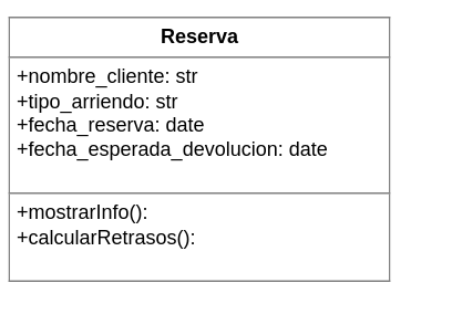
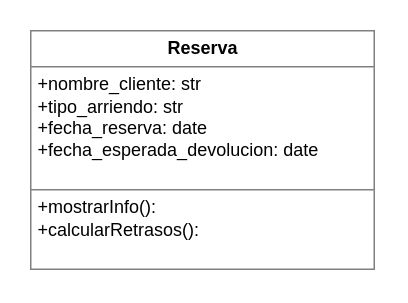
- <mxCell id="2" value="&lt;table border=&quot;1&quot; width=&quot;100%&quot; height=&quot;100%&quot; cellpadding=&quot;4&quot; style=&quot;width:100%;height:100%;border-collapse:collapse;&quot;&gt;&lt;tbody&gt;&lt;tr&gt;&lt;th align=&quot;center&quot;&gt;&lt;b&gt;Reserva&lt;/b&gt;&lt;/th&gt;&lt;/tr&gt;&lt;tr&gt;&lt;td&gt;+nombre_cliente: str&lt;br&gt;+tipo_arriendo: str&lt;br&gt;+fecha_reserva: date&lt;br&gt;+fecha_esperada_devolucion: date&lt;br&gt;&lt;br&gt;&lt;/td&gt;&lt;/tr&gt;&lt;tr&gt;&lt;td&gt;+mostrarInfo():&amp;nbsp;&lt;br&gt;+calcularRetrasos():&amp;nbsp;&lt;br&gt;&lt;br&gt;&lt;/td&gt;&lt;/tr&gt;&lt;/tbody&gt;&lt;/table&gt;" style="text;html=1;whiteSpace=wrap;strokeColor=none;fillColor=none;overflow=fill;" vertex="1" parent="1"><mxGeometry x="5" y="10" width="230" height="160" as="geometry" /></mxCell>
+ <mxCell id="2" value="&lt;table border=&quot;1&quot; width=&quot;100%&quot; height=&quot;100%&quot; cellpadding=&quot;4&quot; style=&quot;width:100%;height:100%;border-collapse:collapse;&quot;&gt;&lt;tbody&gt;&lt;tr&gt;&lt;th align=&quot;center&quot;&gt;&lt;b&gt;Reserva&lt;/b&gt;&lt;/th&gt;&lt;/tr&gt;&lt;tr&gt;&lt;td&gt;+nombre_cliente: str&lt;br&gt;+tipo_arriendo: str&lt;br&gt;+fecha_reserva: date&lt;br&gt;+fecha_esperada_devolucion: date&lt;br&gt;&lt;br&gt;&lt;/td&gt;&lt;/tr&gt;&lt;tr&gt;&lt;td&gt;+mostrarInfo():&amp;nbsp;&lt;br&gt;+calcularRetrasos():&amp;nbsp;&lt;br&gt;&lt;br&gt;&lt;/td&gt;&lt;/tr&gt;&lt;/tbody&gt;&lt;/table&gt;" style="text;html=1;whiteSpace=wrap;strokeColor=none;fillColor=none;overflow=fill;" vertex="1" parent="1"><mxGeometry x="20" y="20" width="230" height="160" as="geometry" /></mxCell>
